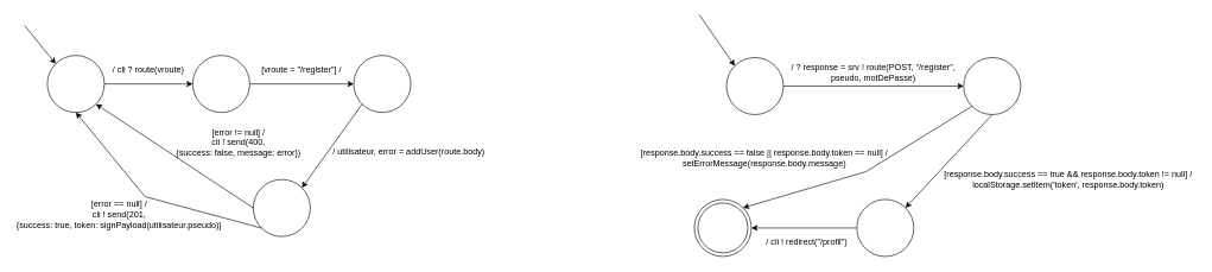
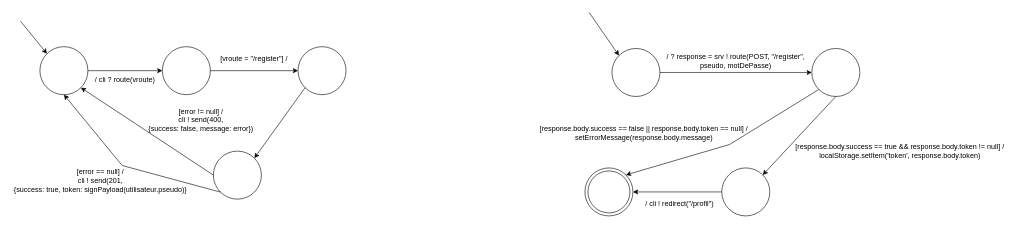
- <mxCell id="6" value="/ cli ? route(vroute)" style="text;html=1;align=center;verticalAlign=middle;whiteSpace=wrap;rounded=0;" vertex="1" parent="1"><mxGeometry x="153" y="83" width="110" height="30" as="geometry" /></mxCell>
+ <mxCell id="6" value="/ cli ? route(vroute)" style="text;html=1;align=center;verticalAlign=middle;whiteSpace=wrap;rounded=0;" vertex="1" parent="1"><mxGeometry x="153" y="118" width="110" height="30" as="geometry" /></mxCell>
- <mxCell id="12" value="/ utilisateur, error = addUser(route.body)" style="text;html=1;align=center;verticalAlign=middle;whiteSpace=wrap;rounded=0;" vertex="1" parent="1"><mxGeometry x="465" y="197" width="217" height="30" as="geometry" /></mxCell>
